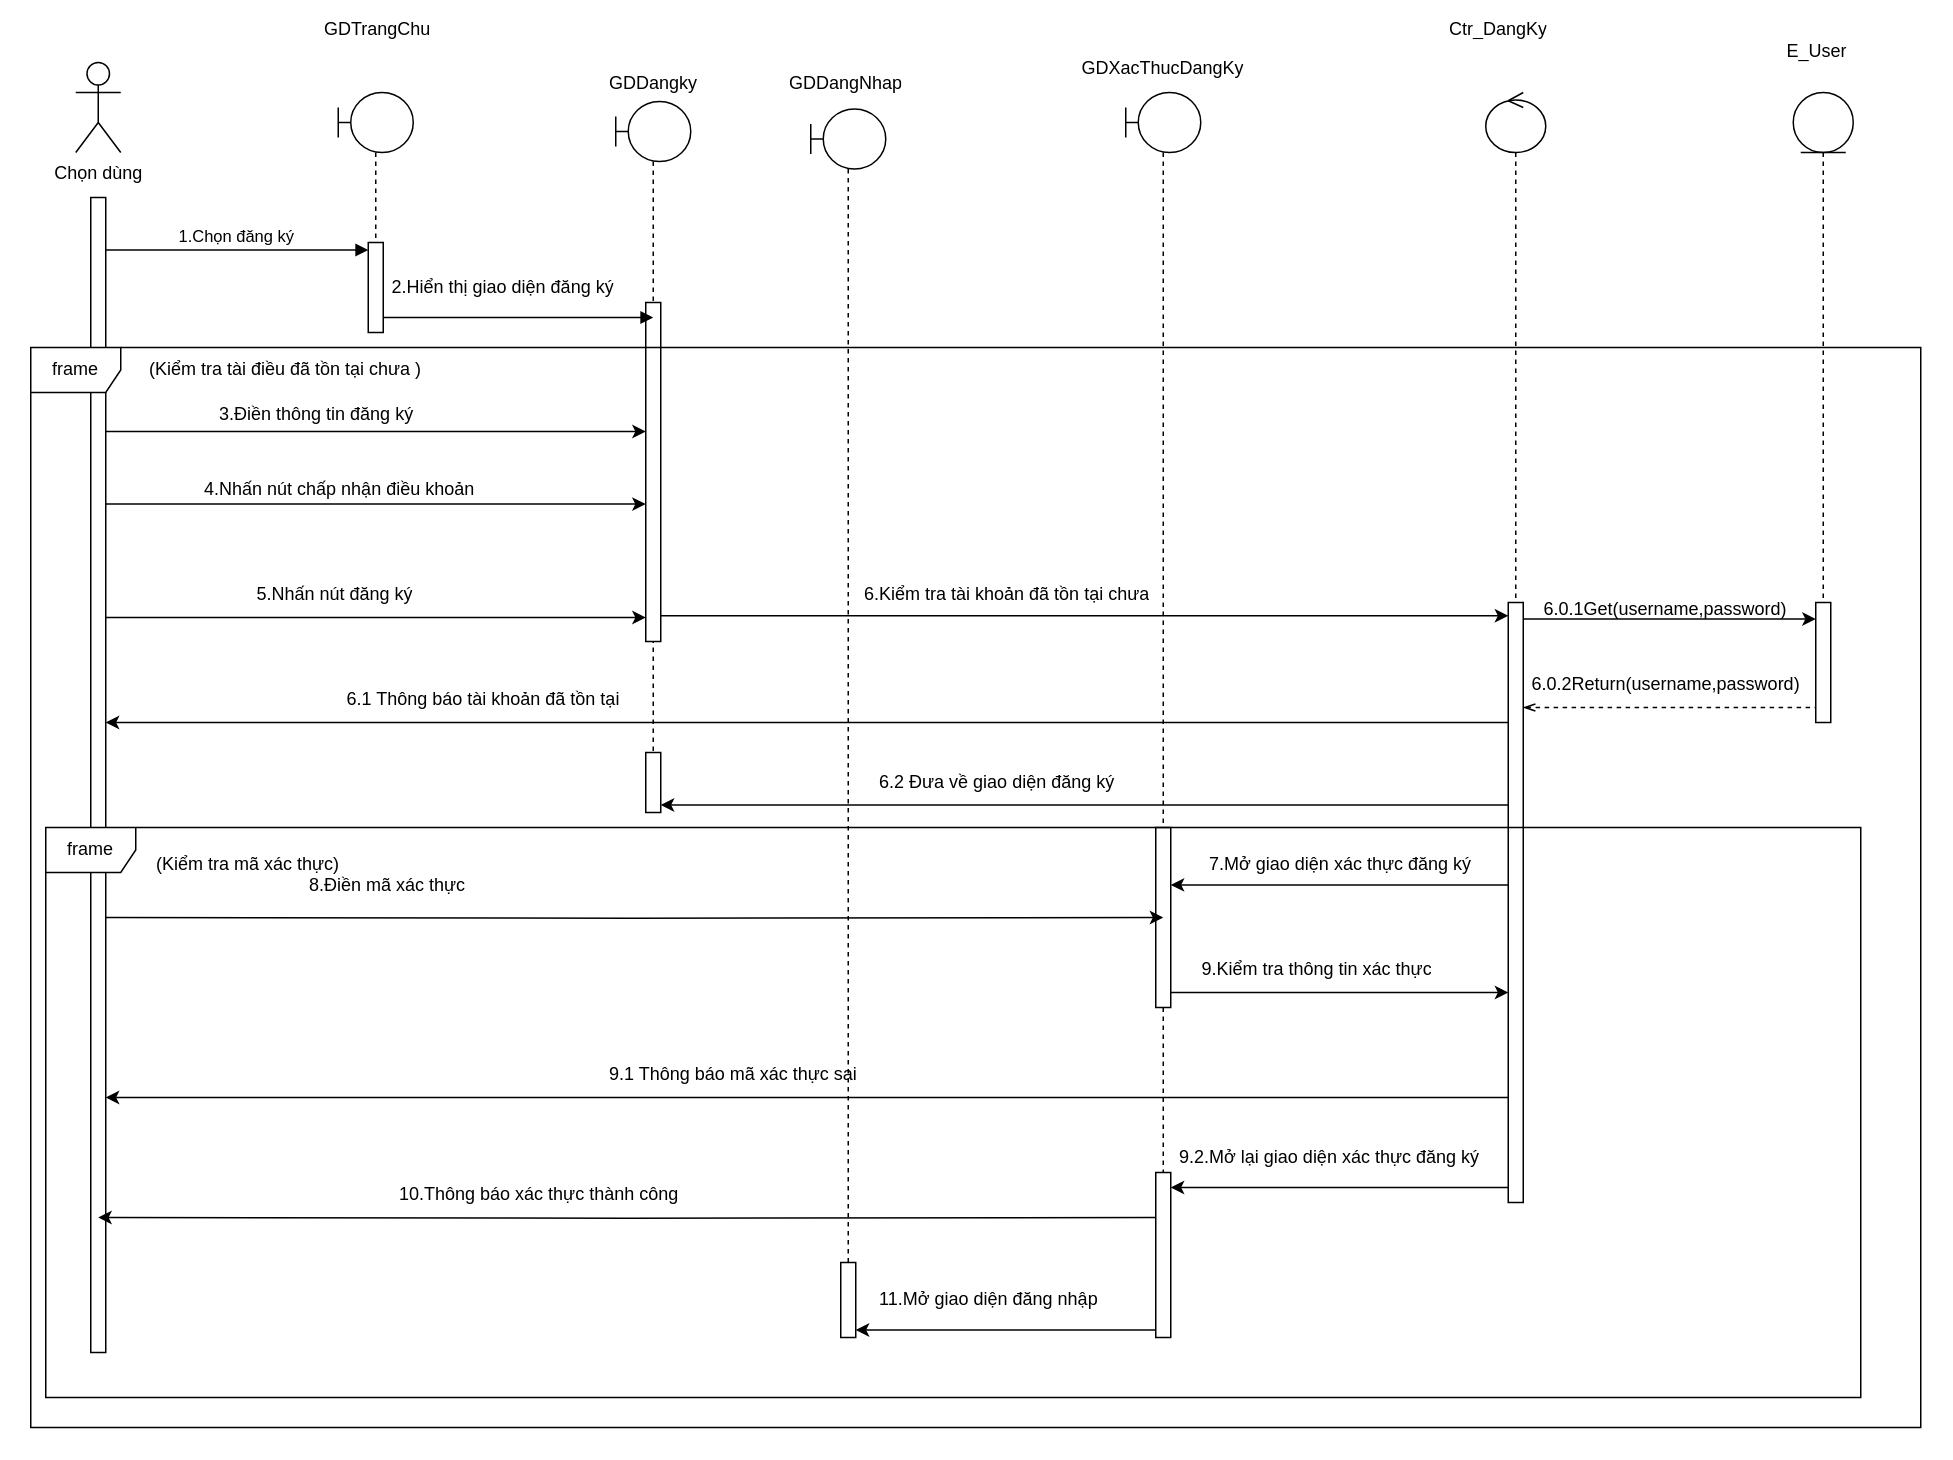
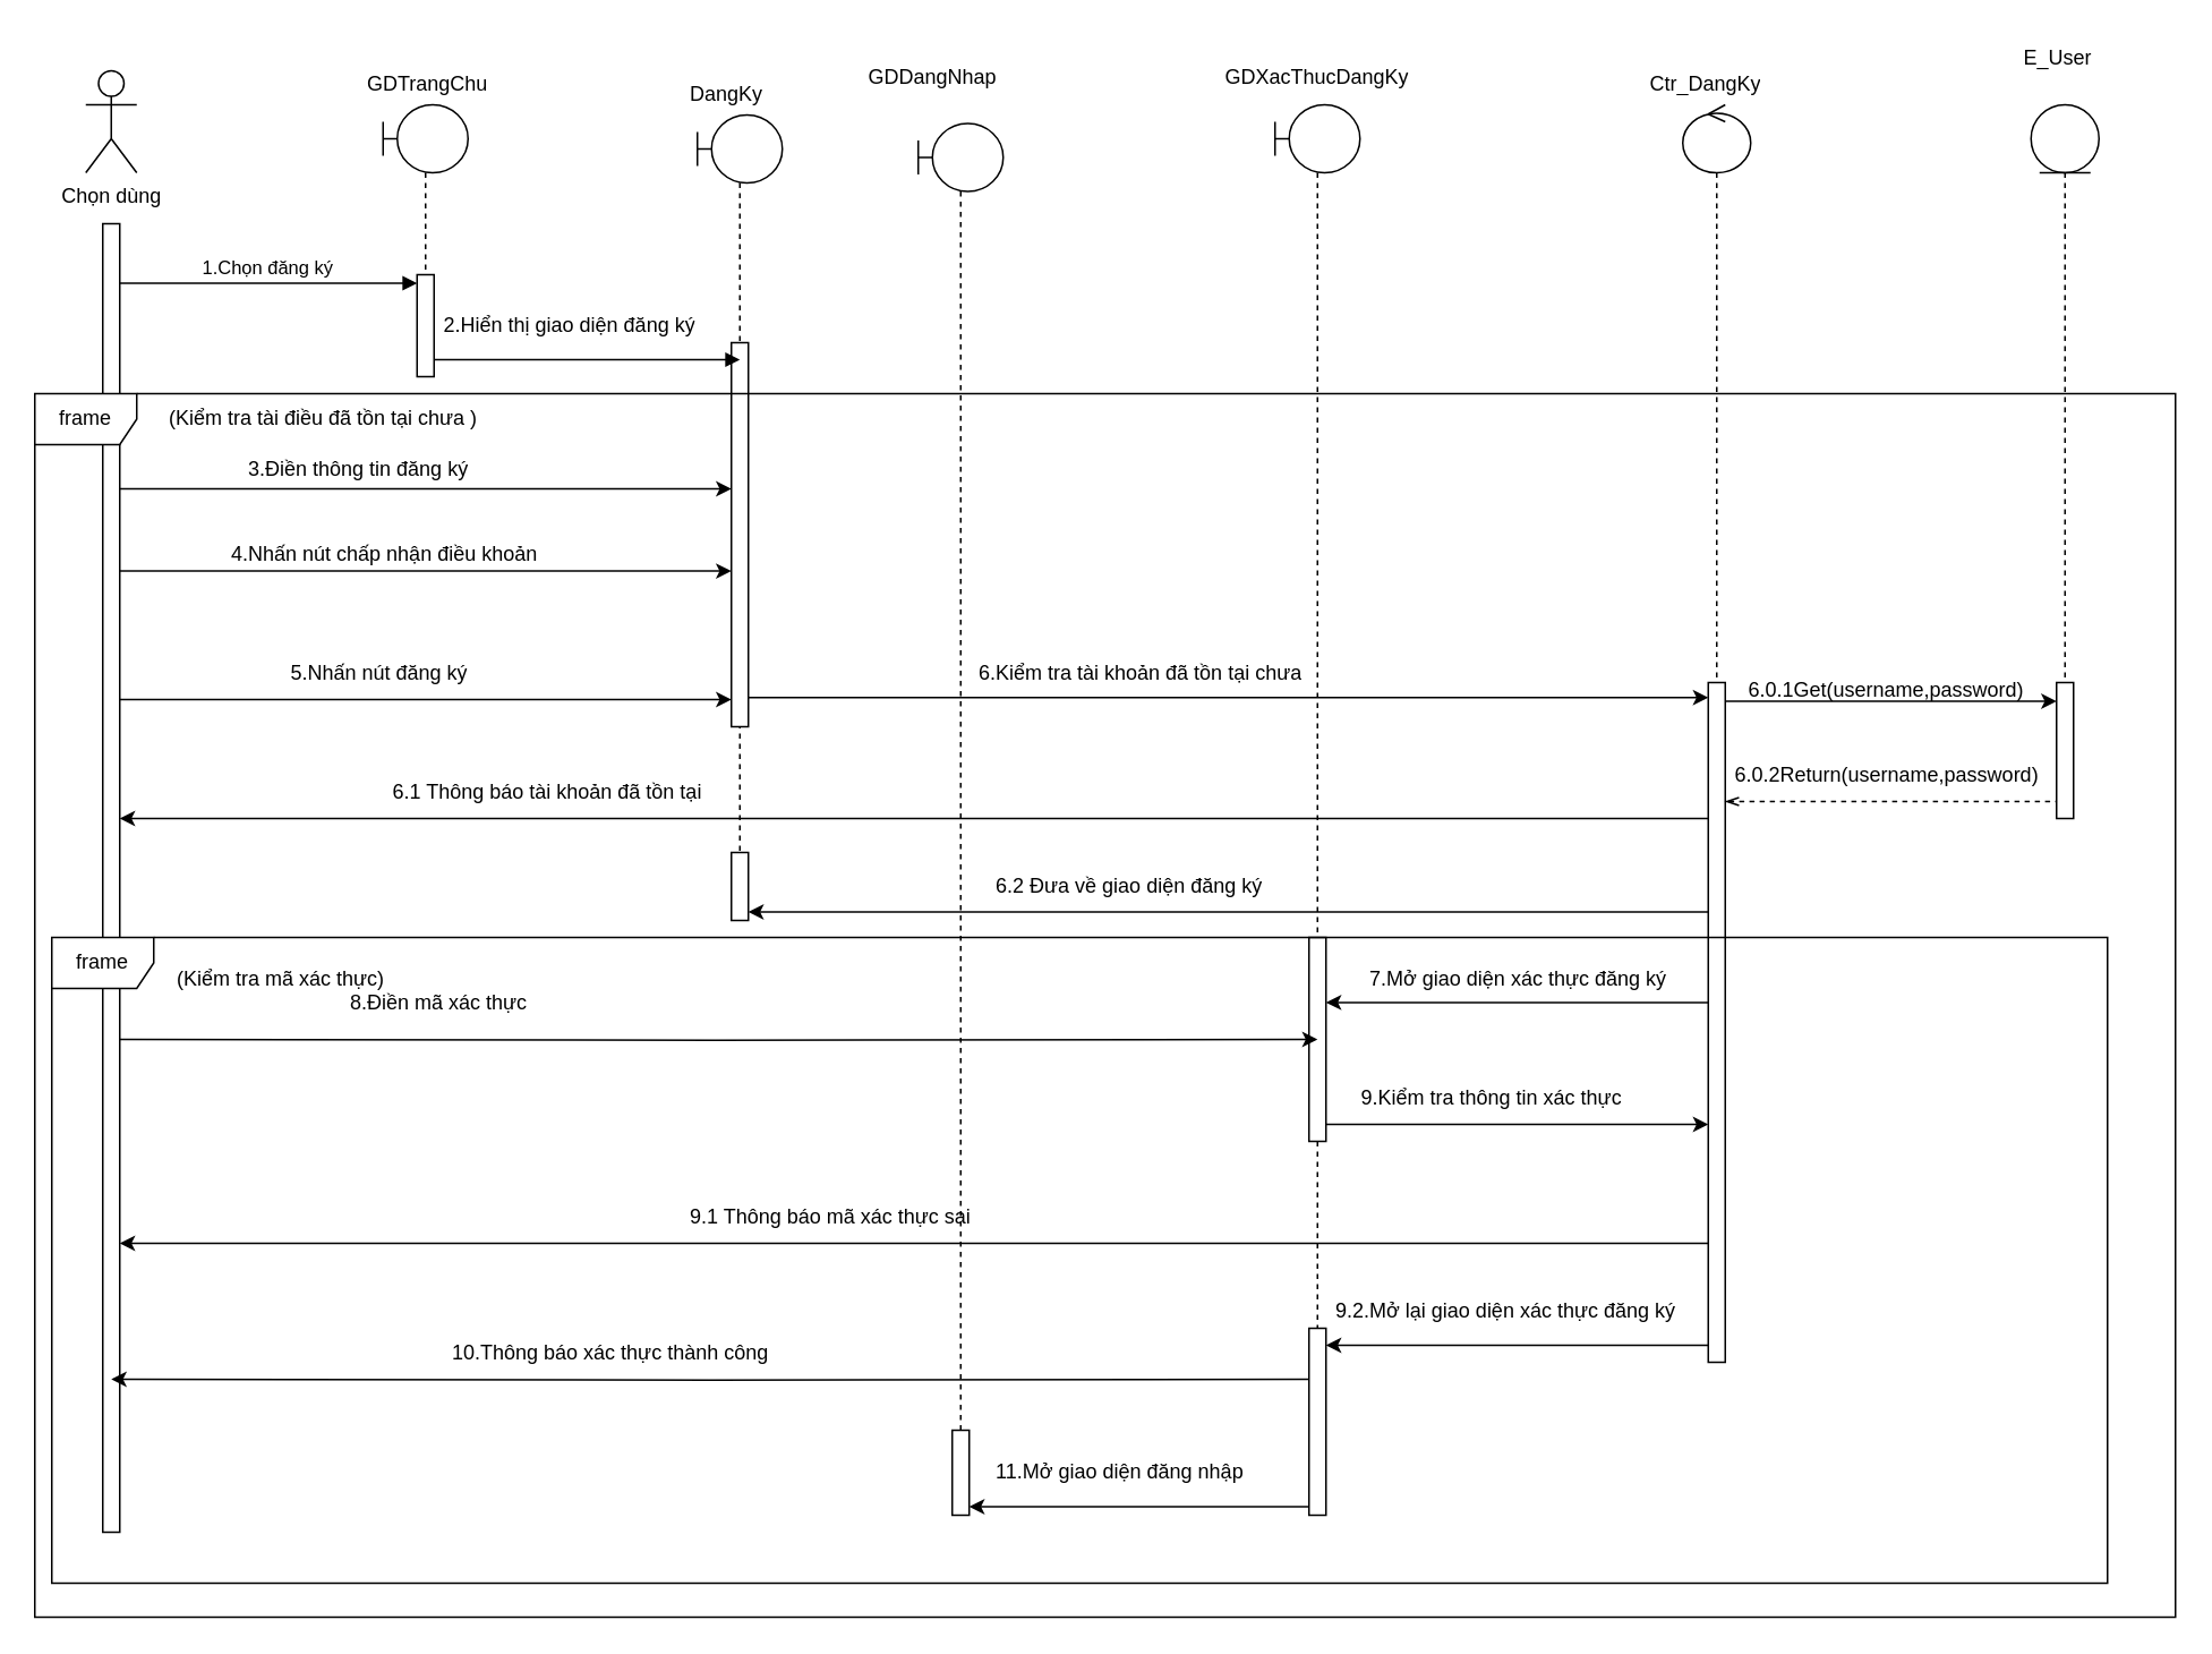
- <mxCell id="4" value="GDTrangChu" style="text;strokeColor=none;fillColor=none;align=left;verticalAlign=top;spacingLeft=4;spacingRight=4;overflow=hidden;rotatable=0;points=[[0,0.5],[1,0.5]];portConstraint=eastwest;whiteSpace=wrap;html=1;" parent="1" vertex="1"><mxGeometry x="210" y="5" width="100" height="26" as="geometry" /></mxCell>
+ <mxCell id="4" value="GDTrangChu" style="text;strokeColor=none;fillColor=none;align=left;verticalAlign=top;spacingLeft=4;spacingRight=4;overflow=hidden;rotatable=0;points=[[0,0.5],[1,0.5]];portConstraint=eastwest;whiteSpace=wrap;html=1;" parent="1" vertex="1"><mxGeometry x="210" y="35" width="100" height="26" as="geometry" /></mxCell>
- <mxCell id="16" value="Ctr_DangKy" style="text;strokeColor=none;fillColor=none;align=left;verticalAlign=top;spacingLeft=4;spacingRight=4;overflow=hidden;rotatable=0;points=[[0,0.5],[1,0.5]];portConstraint=eastwest;whiteSpace=wrap;html=1;" vertex="1" parent="1"><mxGeometry x="960" y="5" width="90" height="26" as="geometry" /></mxCell>
+ <mxCell id="16" value="Ctr_DangKy" style="text;strokeColor=none;fillColor=none;align=left;verticalAlign=top;spacingLeft=4;spacingRight=4;overflow=hidden;rotatable=0;points=[[0,0.5],[1,0.5]];portConstraint=eastwest;whiteSpace=wrap;html=1;" vertex="1" parent="1"><mxGeometry x="965" y="35" width="90" height="26" as="geometry" /></mxCell>
- <mxCell id="55" value="GDDangNhap" style="text;strokeColor=none;fillColor=none;align=left;verticalAlign=top;spacingLeft=4;spacingRight=4;overflow=hidden;rotatable=0;points=[[0,0.5],[1,0.5]];portConstraint=eastwest;whiteSpace=wrap;html=1;" vertex="1" parent="1"><mxGeometry x="520" y="41" width="100" height="26" as="geometry" /></mxCell>
+ <mxCell id="55" value="GDDangNhap" style="text;strokeColor=none;fillColor=none;align=left;verticalAlign=top;spacingLeft=4;spacingRight=4;overflow=hidden;rotatable=0;points=[[0,0.5],[1,0.5]];portConstraint=eastwest;whiteSpace=wrap;html=1;" vertex="1" parent="1"><mxGeometry x="505" y="31" width="100" height="26" as="geometry" /></mxCell>
- <mxCell id="10" value="GDDangky" style="text;strokeColor=none;fillColor=none;align=left;verticalAlign=top;spacingLeft=4;spacingRight=4;overflow=hidden;rotatable=0;points=[[0,0.5],[1,0.5]];portConstraint=eastwest;whiteSpace=wrap;html=1;" parent="1" vertex="1"><mxGeometry x="400" y="41" width="80" height="26" as="geometry" /></mxCell>
+ <mxCell id="10" value="DangKy" style="text;strokeColor=none;fillColor=none;align=left;verticalAlign=top;spacingLeft=4;spacingRight=4;overflow=hidden;rotatable=0;points=[[0,0.5],[1,0.5]];portConstraint=eastwest;whiteSpace=wrap;html=1;" parent="1" vertex="1"><mxGeometry x="400" y="41" width="80" height="26" as="geometry" /></mxCell>
